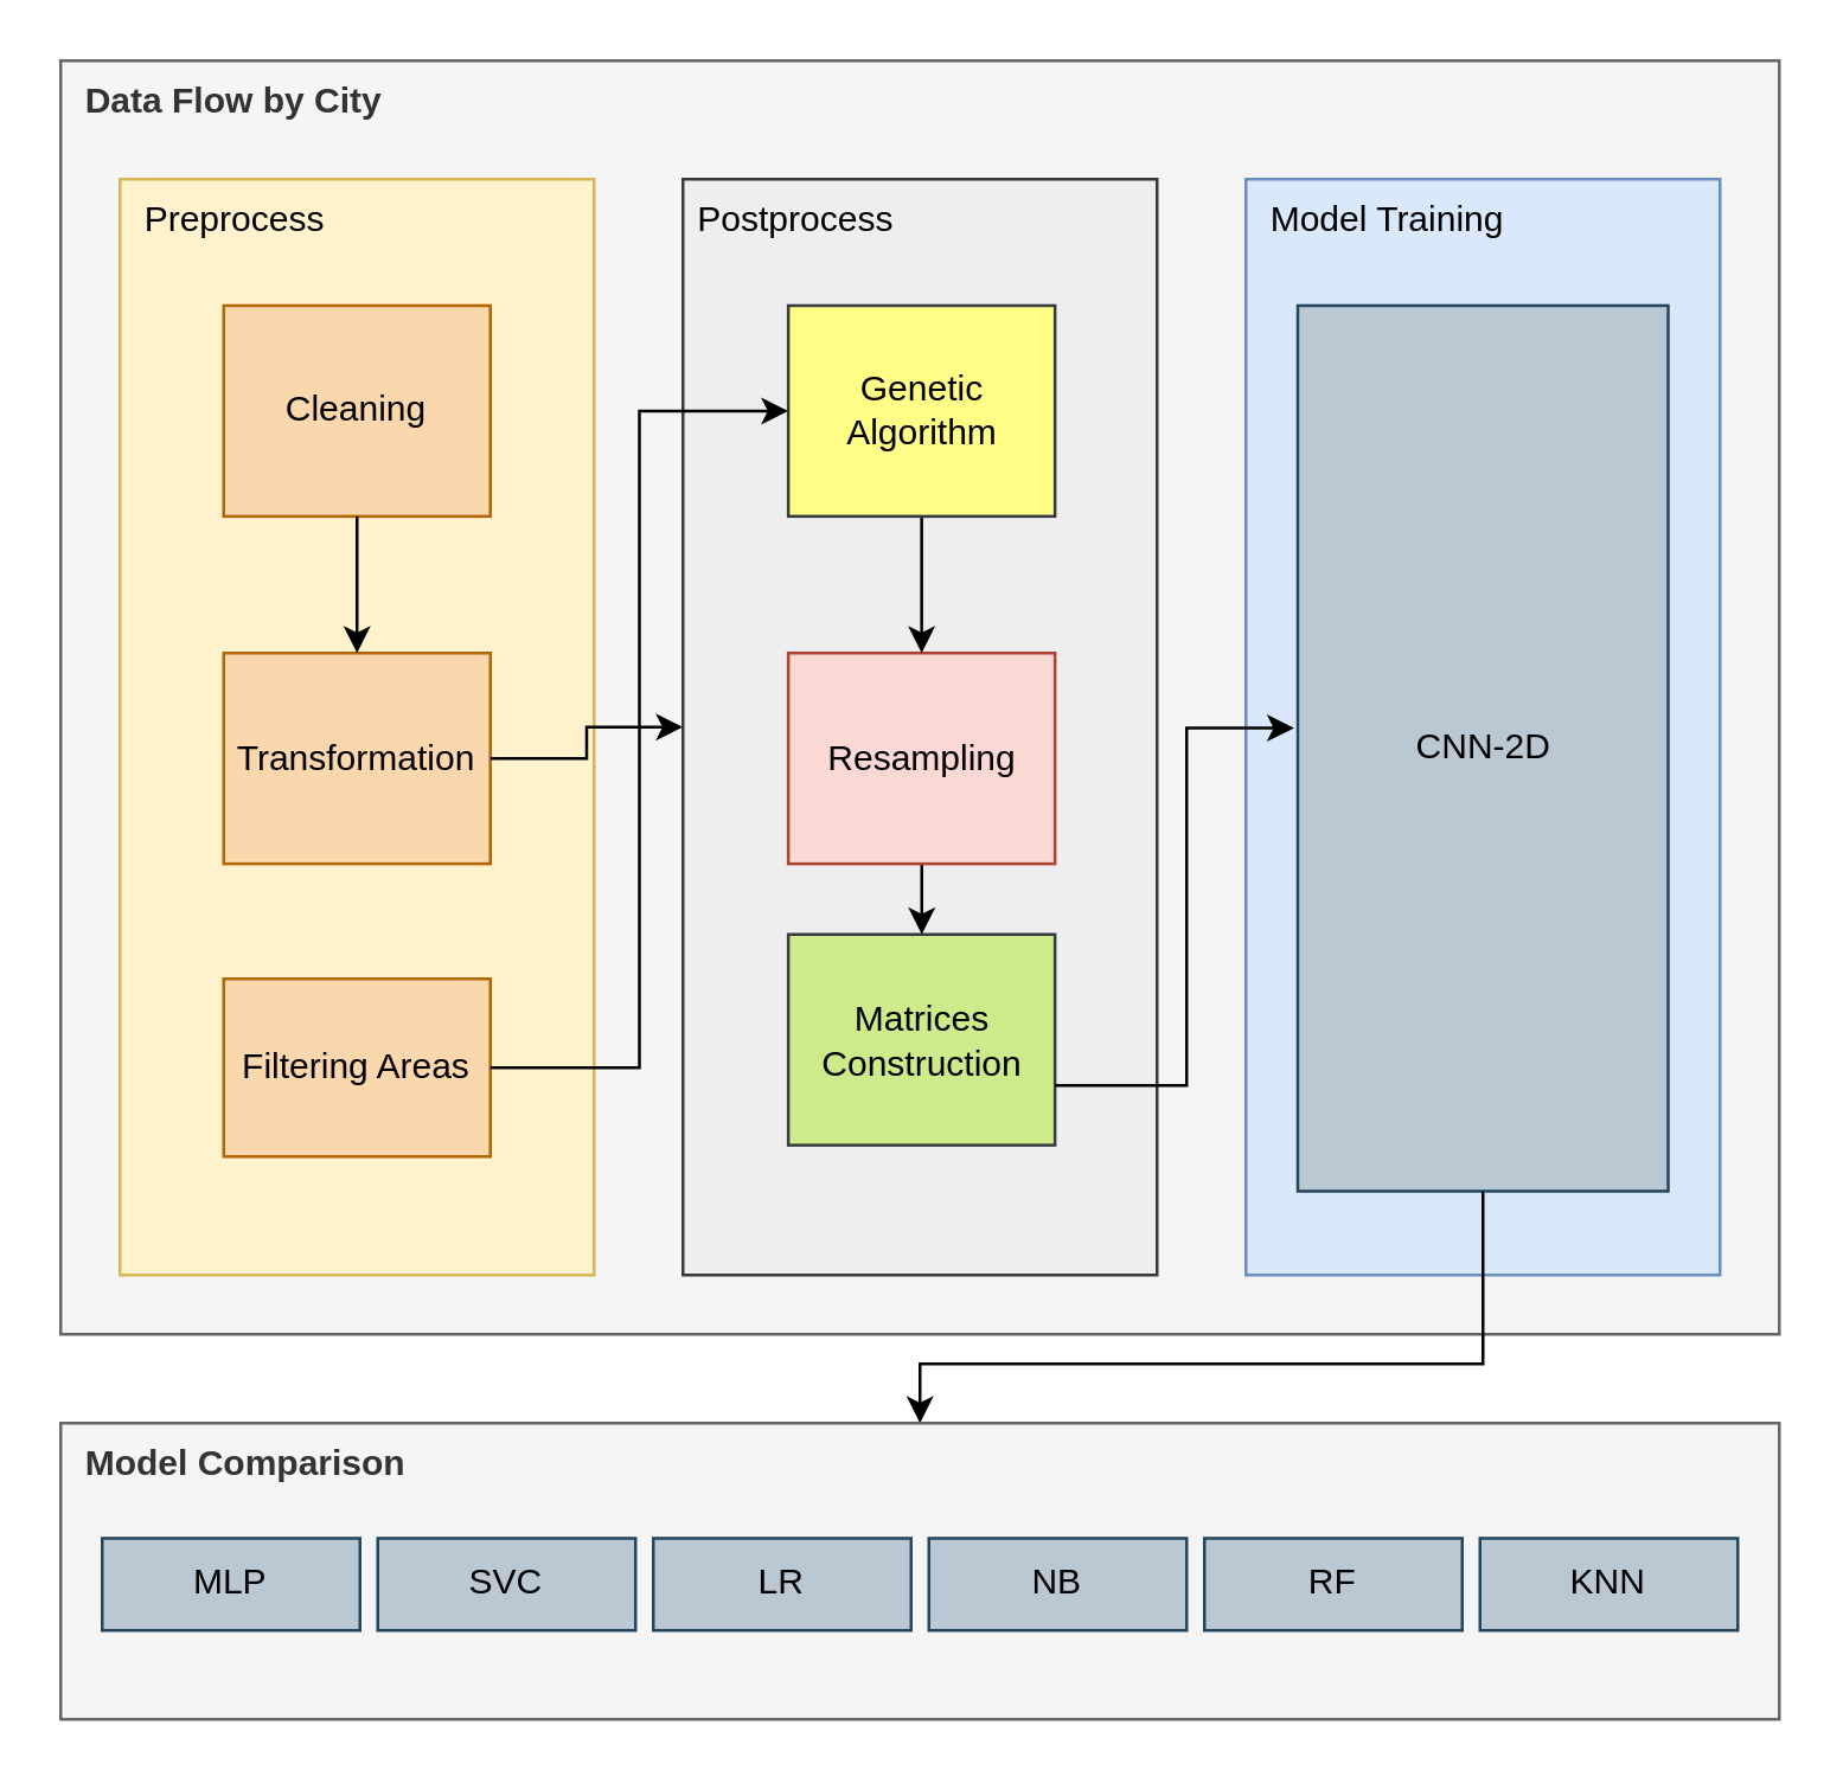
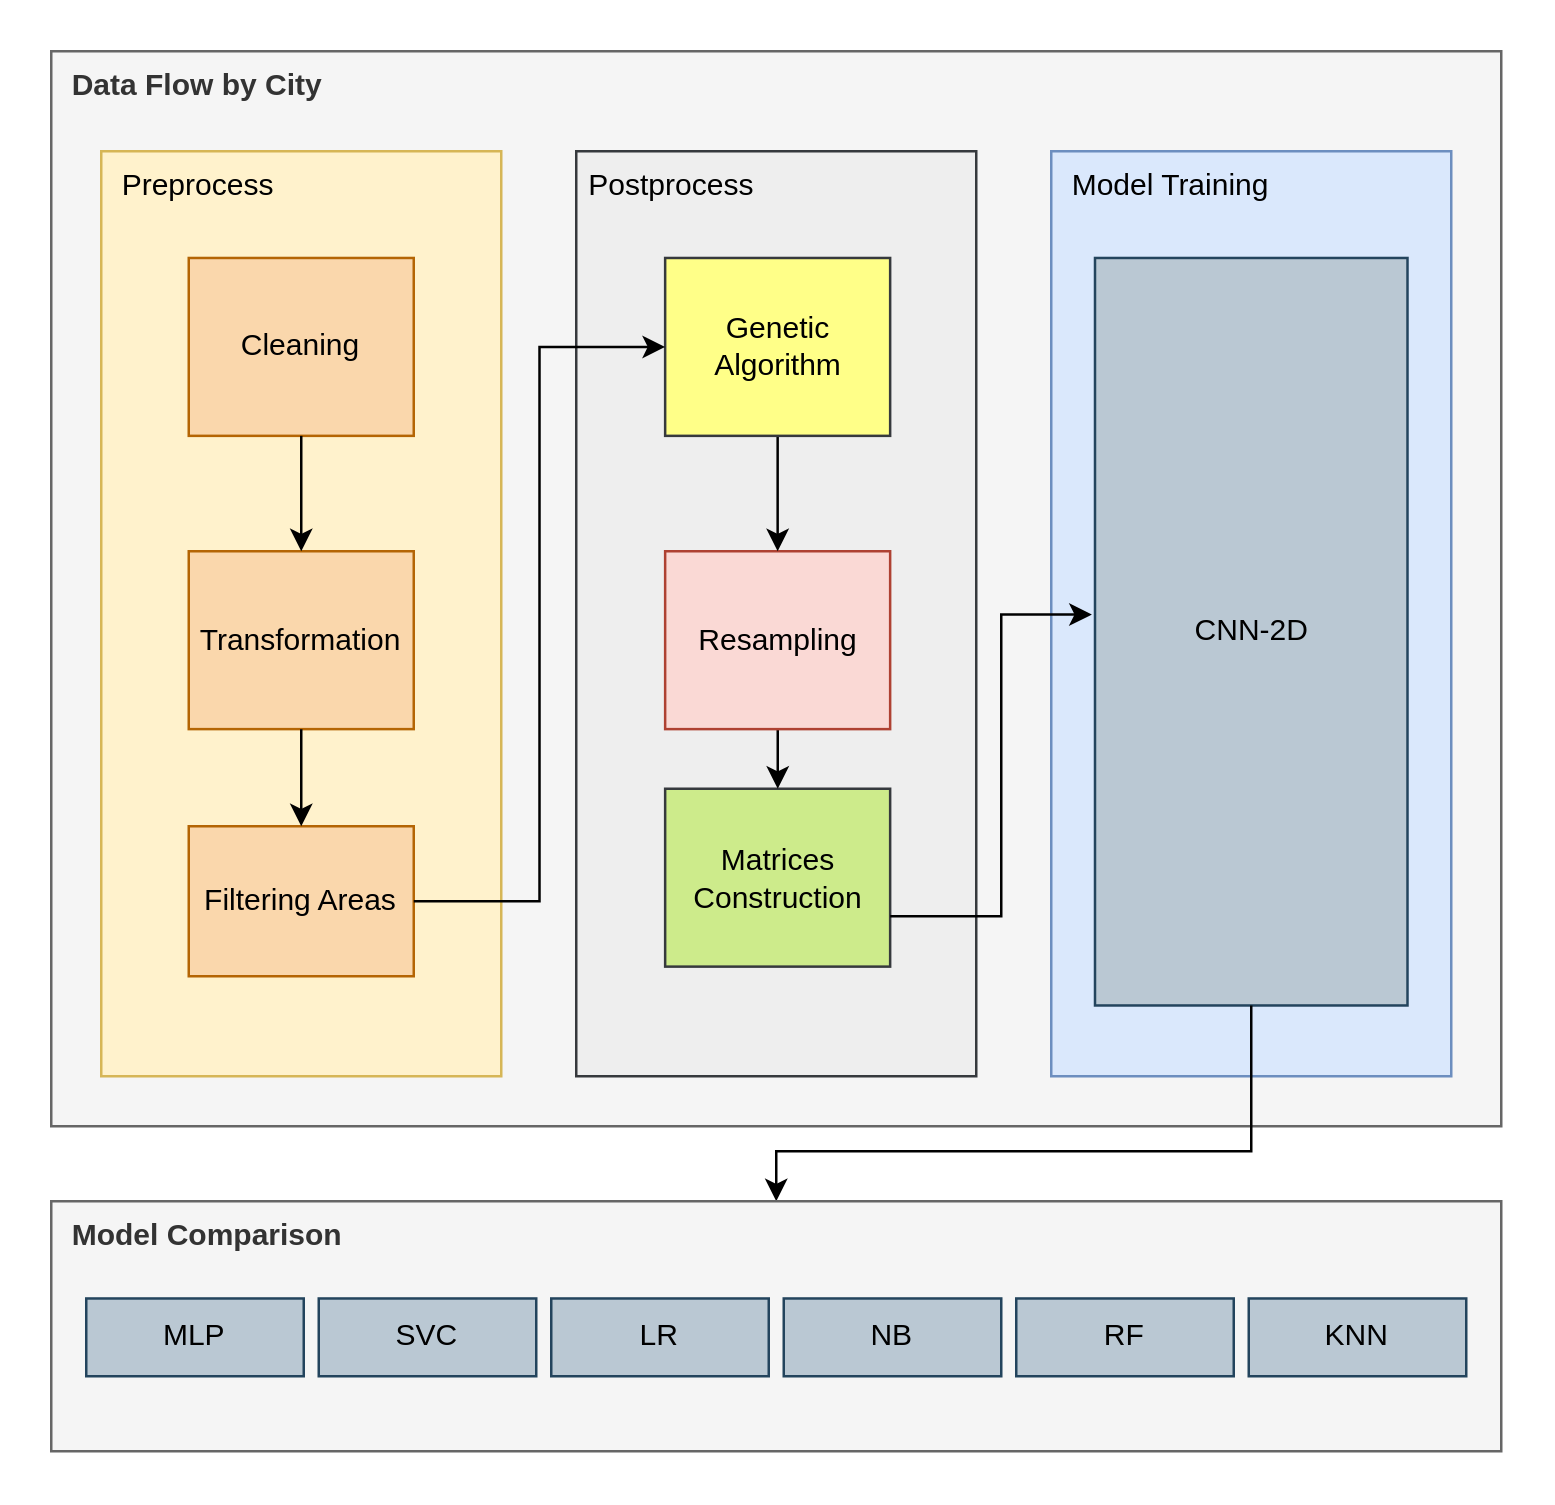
- <mxCell id="9" value="" style="edgeStyle=orthogonalEdgeStyle;rounded=0;orthogonalLoop=1;jettySize=auto;html=1;" parent="3" source="6" target="11" edge="1"><mxGeometry relative="1" as="geometry" /></mxCell>
+ <mxCell id="9" value="" style="edgeStyle=orthogonalEdgeStyle;rounded=0;orthogonalLoop=1;jettySize=auto;html=1;" parent="3" source="6" target="7" edge="1"><mxGeometry relative="1" as="geometry" /></mxCell>
